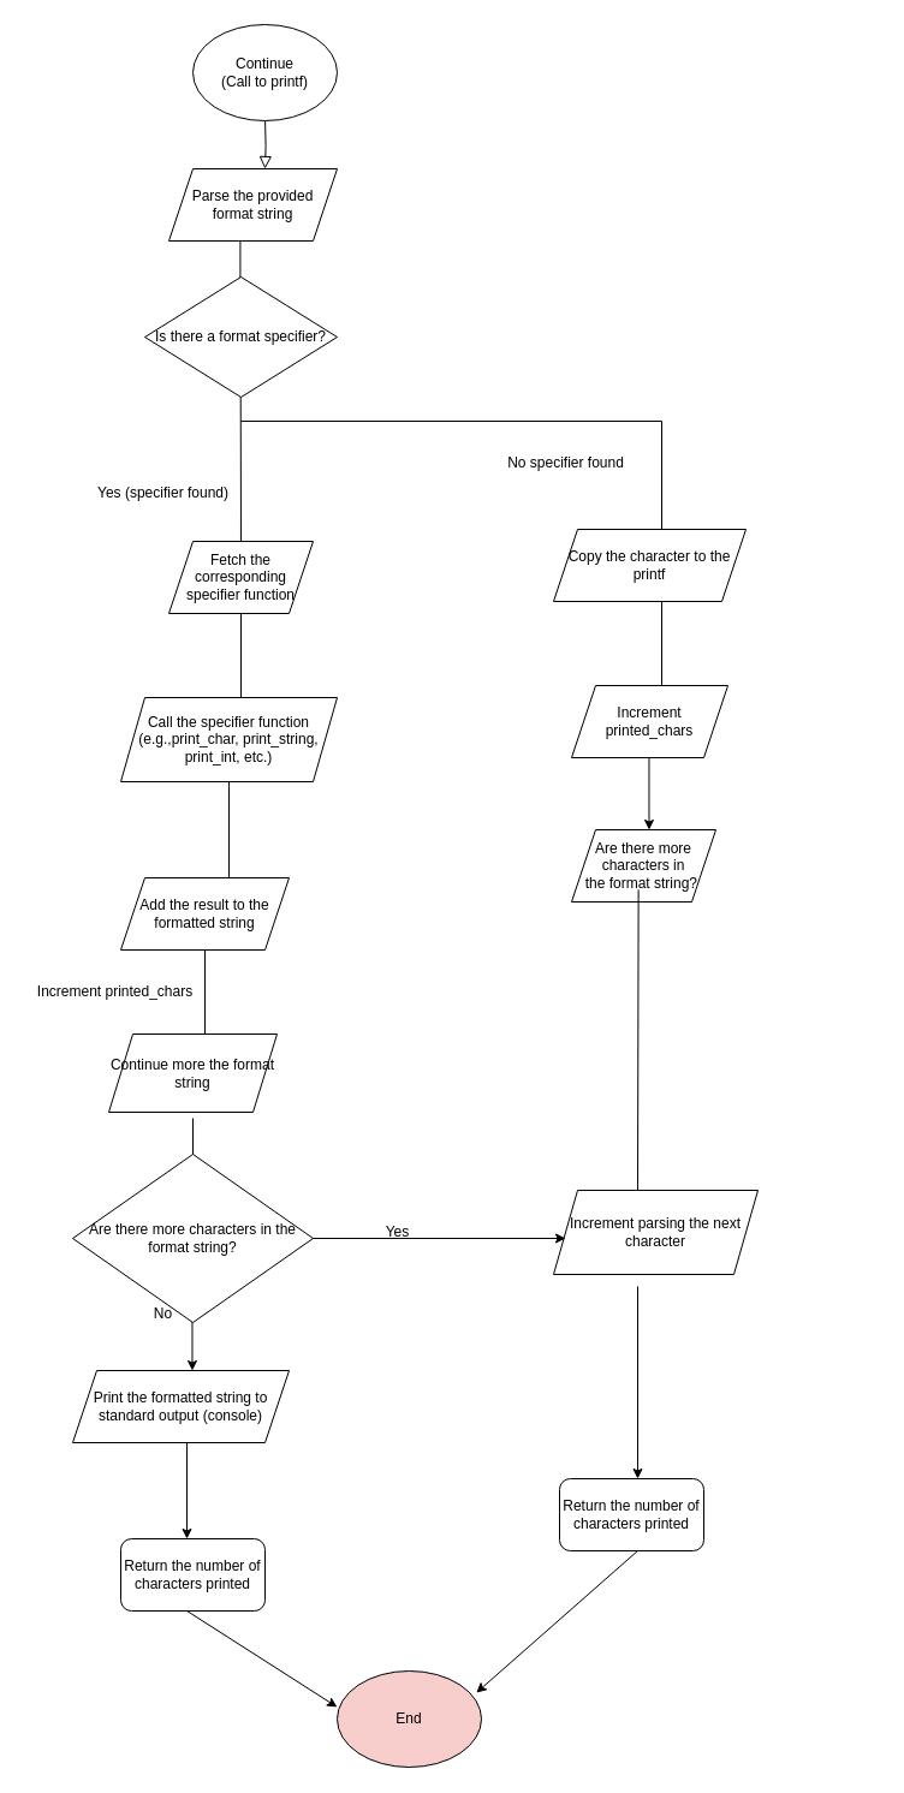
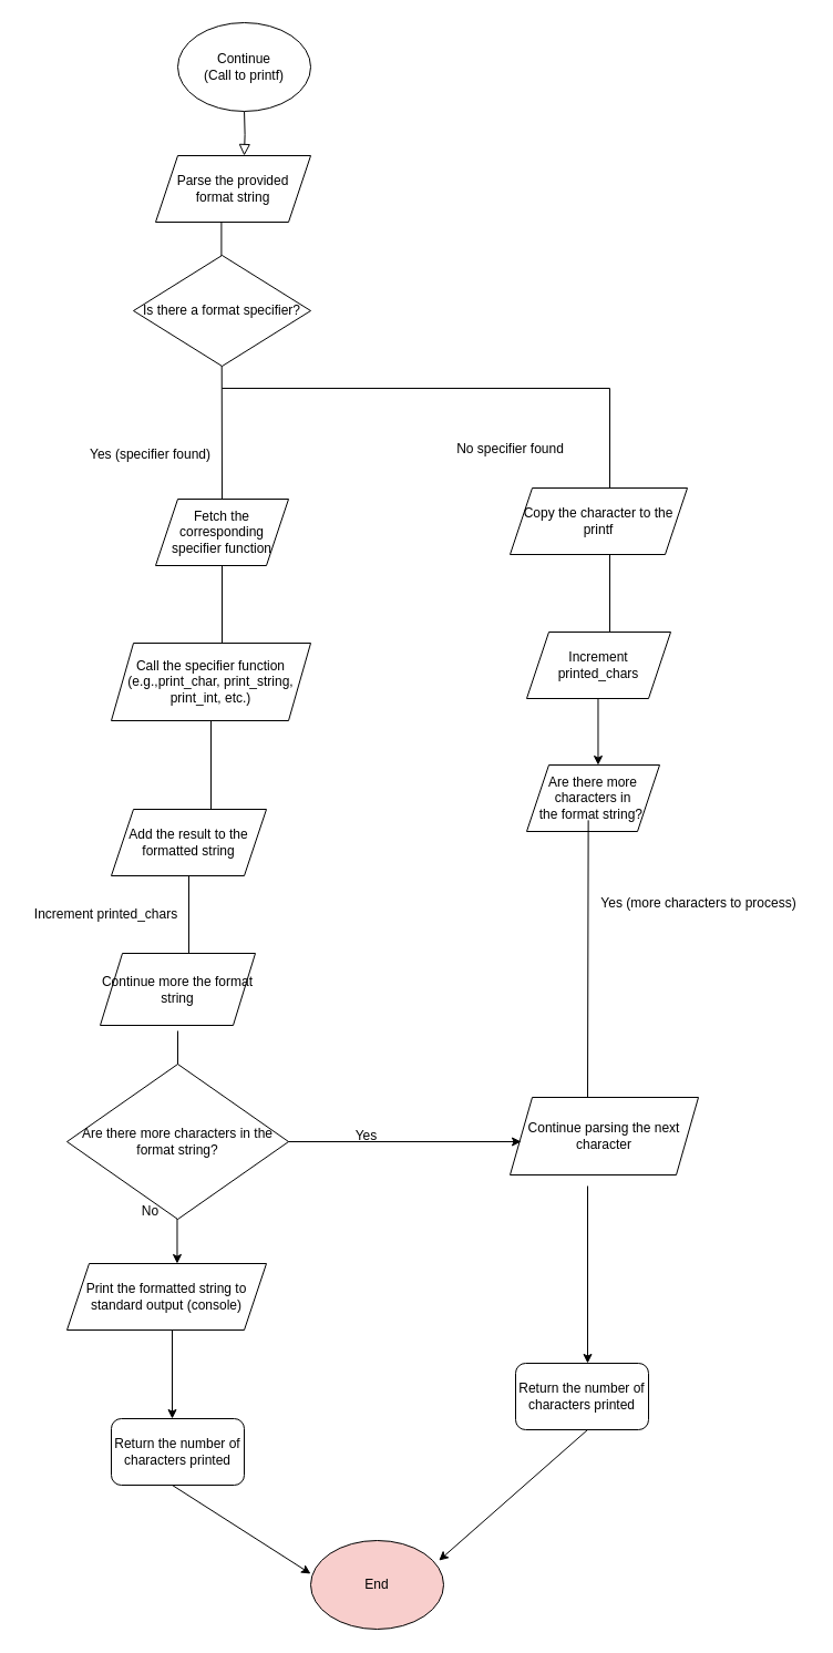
- <mxCell id="9" value="No specifier found" style="text;html=1;align=center;verticalAlign=middle;resizable=0;points=[];autosize=1;strokeColor=none;fillColor=none;" vertex="1" parent="1"><mxGeometry x="410" y="370" width="120" height="30" as="geometry" /></mxCell>
+ <mxCell id="9" value="No specifier found" style="text;html=1;align=center;verticalAlign=middle;resizable=0;points=[];autosize=1;strokeColor=none;fillColor=none;" vertex="1" parent="1"><mxGeometry x="400" y="390" width="120" height="30" as="geometry" /></mxCell>
+ <mxCell id="16" value="Yes (more characters &lt;span class=&quot;hljs-keyword&quot;&gt;to&lt;/span&gt; process)" style="text;html=1;align=center;verticalAlign=middle;resizable=0;points=[];autosize=1;strokeColor=none;fillColor=none;" vertex="1" parent="1"><mxGeometry x="530" y="800" width="200" height="30" as="geometry" /></mxCell>
- <mxCell id="17" value="&lt;span class=&quot;hljs-keyword&quot;&gt;Increment&lt;/span&gt; parsing the &lt;span class=&quot;hljs-keyword&quot;&gt;next&lt;/span&gt; character" style="shape=parallelogram;perimeter=parallelogramPerimeter;whiteSpace=wrap;html=1;fixedSize=1;" vertex="1" parent="1"><mxGeometry x="460" y="990" width="170" height="70" as="geometry" /></mxCell>
+ <mxCell id="17" value="&lt;span class=&quot;hljs-keyword&quot;&gt;Continue&lt;/span&gt; parsing the &lt;span class=&quot;hljs-keyword&quot;&gt;next&lt;/span&gt; character" style="shape=parallelogram;perimeter=parallelogramPerimeter;whiteSpace=wrap;html=1;fixedSize=1;" vertex="1" parent="1"><mxGeometry x="460" y="990" width="170" height="70" as="geometry" /></mxCell>
